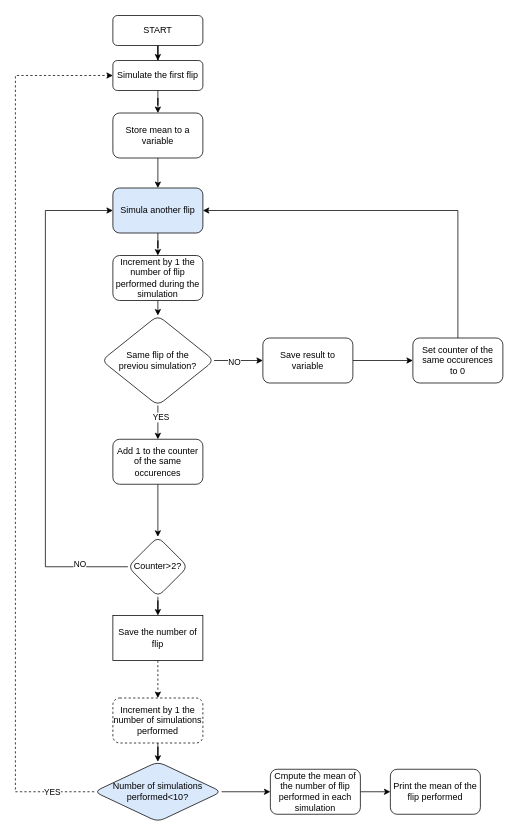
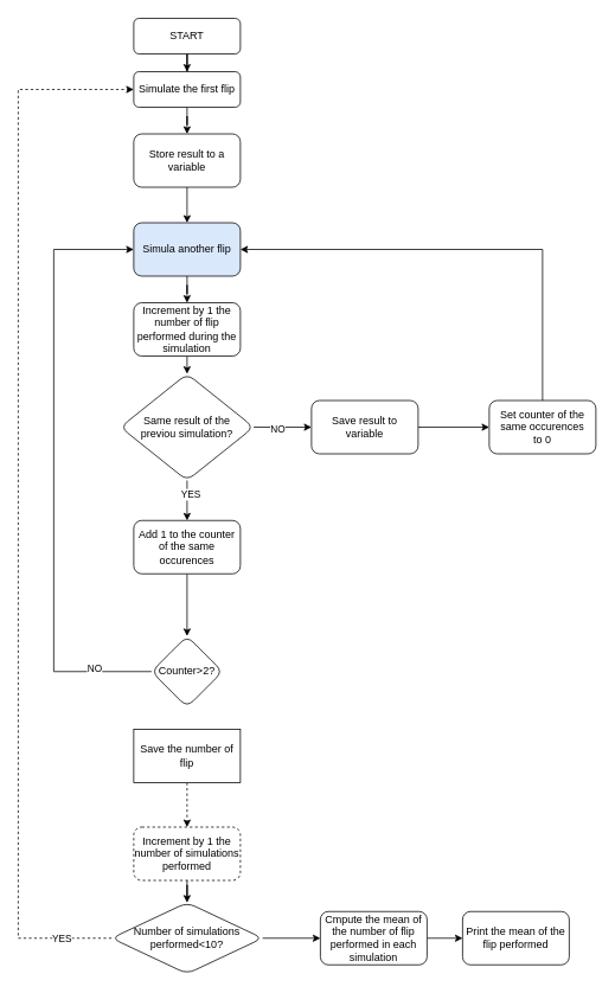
- <mxCell id="6" value="Store mean to a variable" style="whiteSpace=wrap;html=1;rounded=1;glass=0;strokeWidth=1;shadow=0;" vertex="1" parent="1"><mxGeometry x="150" y="150" width="120" height="60" as="geometry" /></mxCell>
+ <mxCell id="6" value="Store result to a variable" style="whiteSpace=wrap;html=1;rounded=1;glass=0;strokeWidth=1;shadow=0;" vertex="1" parent="1"><mxGeometry x="150" y="150" width="120" height="60" as="geometry" /></mxCell>
- <mxCell id="13" value="Same flip of the&lt;div&gt;previou simulation?&lt;/div&gt;" style="rhombus;whiteSpace=wrap;html=1;rounded=1;glass=0;strokeWidth=1;shadow=0;" vertex="1" parent="1"><mxGeometry x="135" y="420" width="150" height="120" as="geometry" /></mxCell>
+ <mxCell id="13" value="Same result of the&lt;div&gt;previou simulation?&lt;/div&gt;" style="rhombus;whiteSpace=wrap;html=1;rounded=1;glass=0;strokeWidth=1;shadow=0;" vertex="1" parent="1"><mxGeometry x="135" y="420" width="150" height="120" as="geometry" /></mxCell>
- <mxCell id="18" value="" style="edgeStyle=orthogonalEdgeStyle;rounded=0;orthogonalLoop=1;jettySize=auto;html=1;" edge="1" parent="1" source="19" target="34"><mxGeometry relative="1" as="geometry" /></mxCell>
- <mxCell id="30" value="Number of simulations&lt;div&gt;performed&amp;lt;10?&lt;/div&gt;" style="rhombus;whiteSpace=wrap;html=1;rounded=1;glass=0;strokeWidth=1;shadow=0;fillColor=#dae8fc;" vertex="1" parent="1"><mxGeometry x="125" y="1015" width="170" height="80" as="geometry" /></mxCell>
+ <mxCell id="30" value="Number of simulations&lt;div&gt;performed&amp;lt;10?&lt;/div&gt;" style="rhombus;whiteSpace=wrap;html=1;rounded=1;glass=0;strokeWidth=1;shadow=0;" vertex="1" parent="1"><mxGeometry x="125" y="1015" width="170" height="80" as="geometry" /></mxCell>
